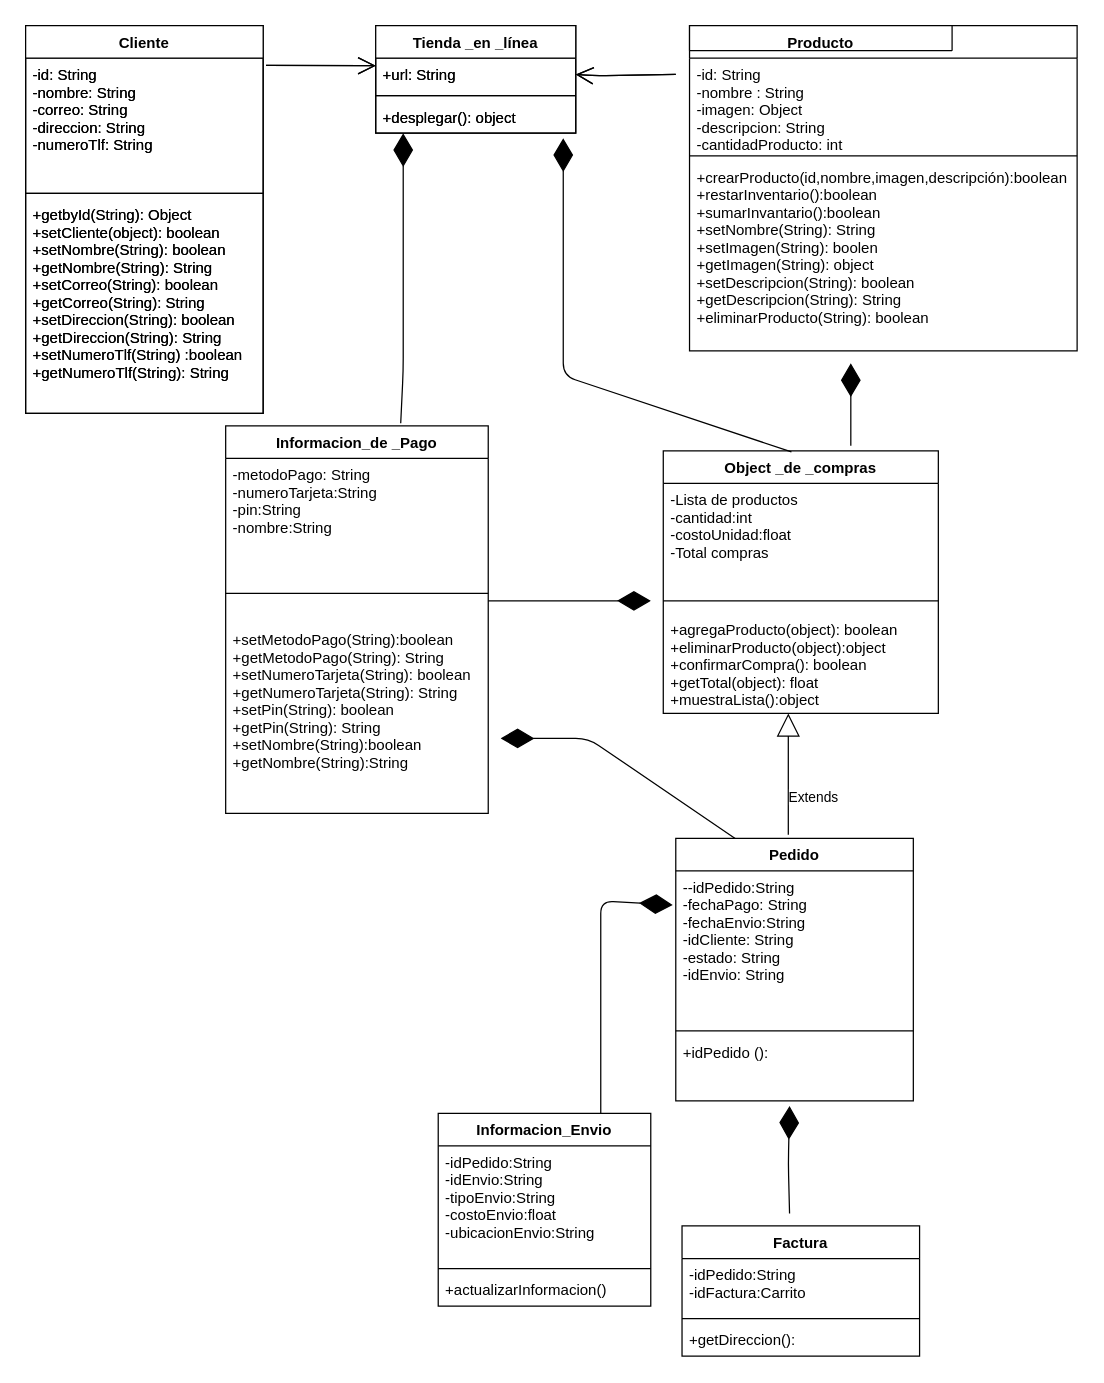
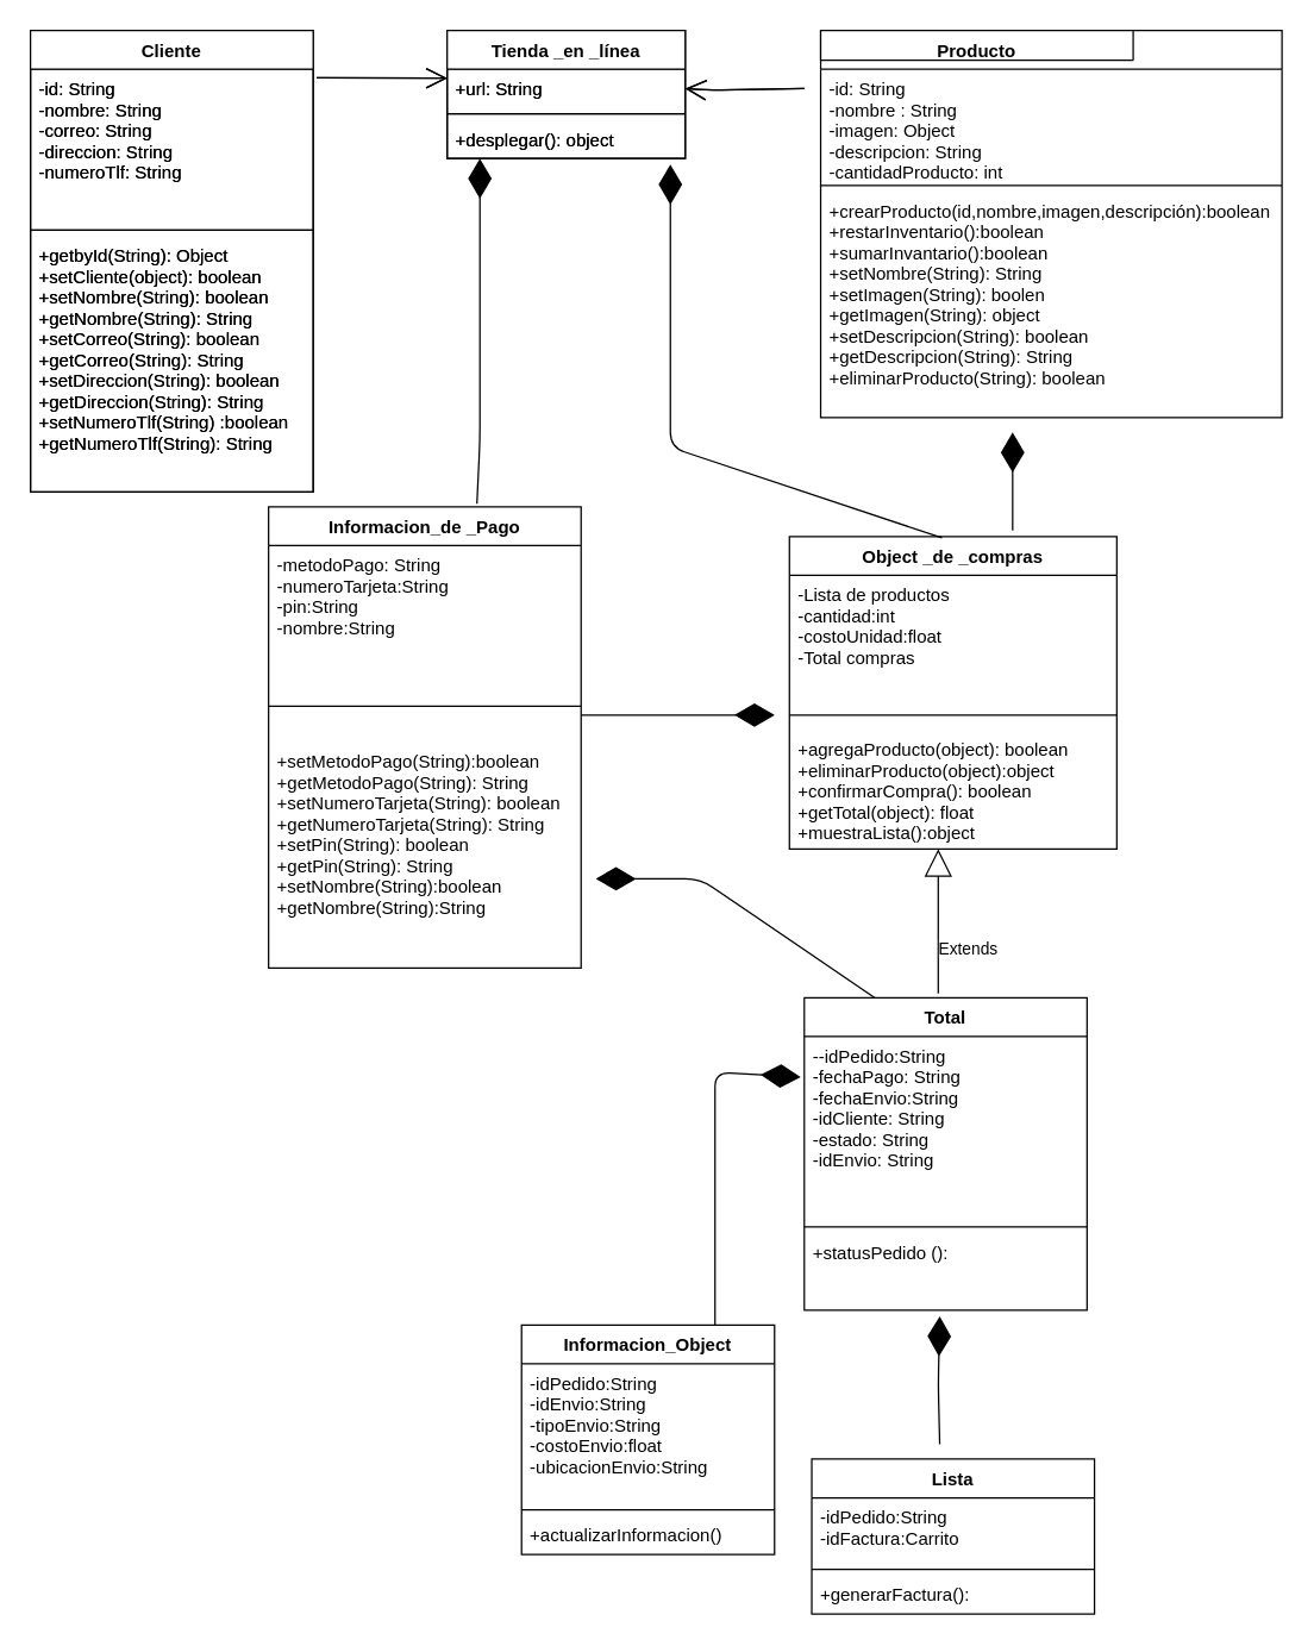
- <mxCell id="25" value="Pedido" style="swimlane;fontStyle=1;align=center;verticalAlign=top;childLayout=stackLayout;horizontal=1;startSize=26;horizontalStack=0;resizeParent=1;resizeParentMax=0;resizeLast=0;collapsible=1;marginBottom=0;" parent="1" vertex="1"><mxGeometry x="540" y="670" width="190" height="210" as="geometry" /></mxCell>
+ <mxCell id="25" value="Total" style="swimlane;fontStyle=1;align=center;verticalAlign=top;childLayout=stackLayout;horizontal=1;startSize=26;horizontalStack=0;resizeParent=1;resizeParentMax=0;resizeLast=0;collapsible=1;marginBottom=0;" parent="1" vertex="1"><mxGeometry x="540" y="670" width="190" height="210" as="geometry" /></mxCell>
- <mxCell id="28" value="+idPedido ():&#10;" style="text;strokeColor=none;fillColor=none;align=left;verticalAlign=top;spacingLeft=4;spacingRight=4;overflow=hidden;rotatable=0;points=[[0,0.5],[1,0.5]];portConstraint=eastwest;" parent="25" vertex="1"><mxGeometry y="158" width="190" height="52" as="geometry" /></mxCell>
+ <mxCell id="28" value="+statusPedido ():&#10;" style="text;strokeColor=none;fillColor=none;align=left;verticalAlign=top;spacingLeft=4;spacingRight=4;overflow=hidden;rotatable=0;points=[[0,0.5],[1,0.5]];portConstraint=eastwest;" parent="25" vertex="1"><mxGeometry y="158" width="190" height="52" as="geometry" /></mxCell>
- <mxCell id="29" value="Informacion_Envio" style="swimlane;fontStyle=1;align=center;verticalAlign=top;childLayout=stackLayout;horizontal=1;startSize=26;horizontalStack=0;resizeParent=1;resizeParentMax=0;resizeLast=0;collapsible=1;marginBottom=0;" parent="1" vertex="1"><mxGeometry x="350" y="890" width="170" height="154" as="geometry" /></mxCell>
+ <mxCell id="29" value="Informacion_Object" style="swimlane;fontStyle=1;align=center;verticalAlign=top;childLayout=stackLayout;horizontal=1;startSize=26;horizontalStack=0;resizeParent=1;resizeParentMax=0;resizeLast=0;collapsible=1;marginBottom=0;" parent="1" vertex="1"><mxGeometry x="350" y="890" width="170" height="154" as="geometry" /></mxCell>
- <mxCell id="33" value="Factura" style="swimlane;fontStyle=1;align=center;verticalAlign=top;childLayout=stackLayout;horizontal=1;startSize=26;horizontalStack=0;resizeParent=1;resizeParentMax=0;resizeLast=0;collapsible=1;marginBottom=0;" parent="1" vertex="1"><mxGeometry x="545" y="980" width="190" height="104" as="geometry" /></mxCell>
+ <mxCell id="33" value="Lista" style="swimlane;fontStyle=1;align=center;verticalAlign=top;childLayout=stackLayout;horizontal=1;startSize=26;horizontalStack=0;resizeParent=1;resizeParentMax=0;resizeLast=0;collapsible=1;marginBottom=0;" parent="1" vertex="1"><mxGeometry x="545" y="980" width="190" height="104" as="geometry" /></mxCell>
- <mxCell id="36" value="+getDireccion(): " style="text;strokeColor=none;fillColor=none;align=left;verticalAlign=top;spacingLeft=4;spacingRight=4;overflow=hidden;rotatable=0;points=[[0,0.5],[1,0.5]];portConstraint=eastwest;" parent="33" vertex="1"><mxGeometry y="78" width="190" height="26" as="geometry" /></mxCell>
+ <mxCell id="36" value="+generarFactura(): " style="text;strokeColor=none;fillColor=none;align=left;verticalAlign=top;spacingLeft=4;spacingRight=4;overflow=hidden;rotatable=0;points=[[0,0.5],[1,0.5]];portConstraint=eastwest;" parent="33" vertex="1"><mxGeometry y="78" width="190" height="26" as="geometry" /></mxCell>
